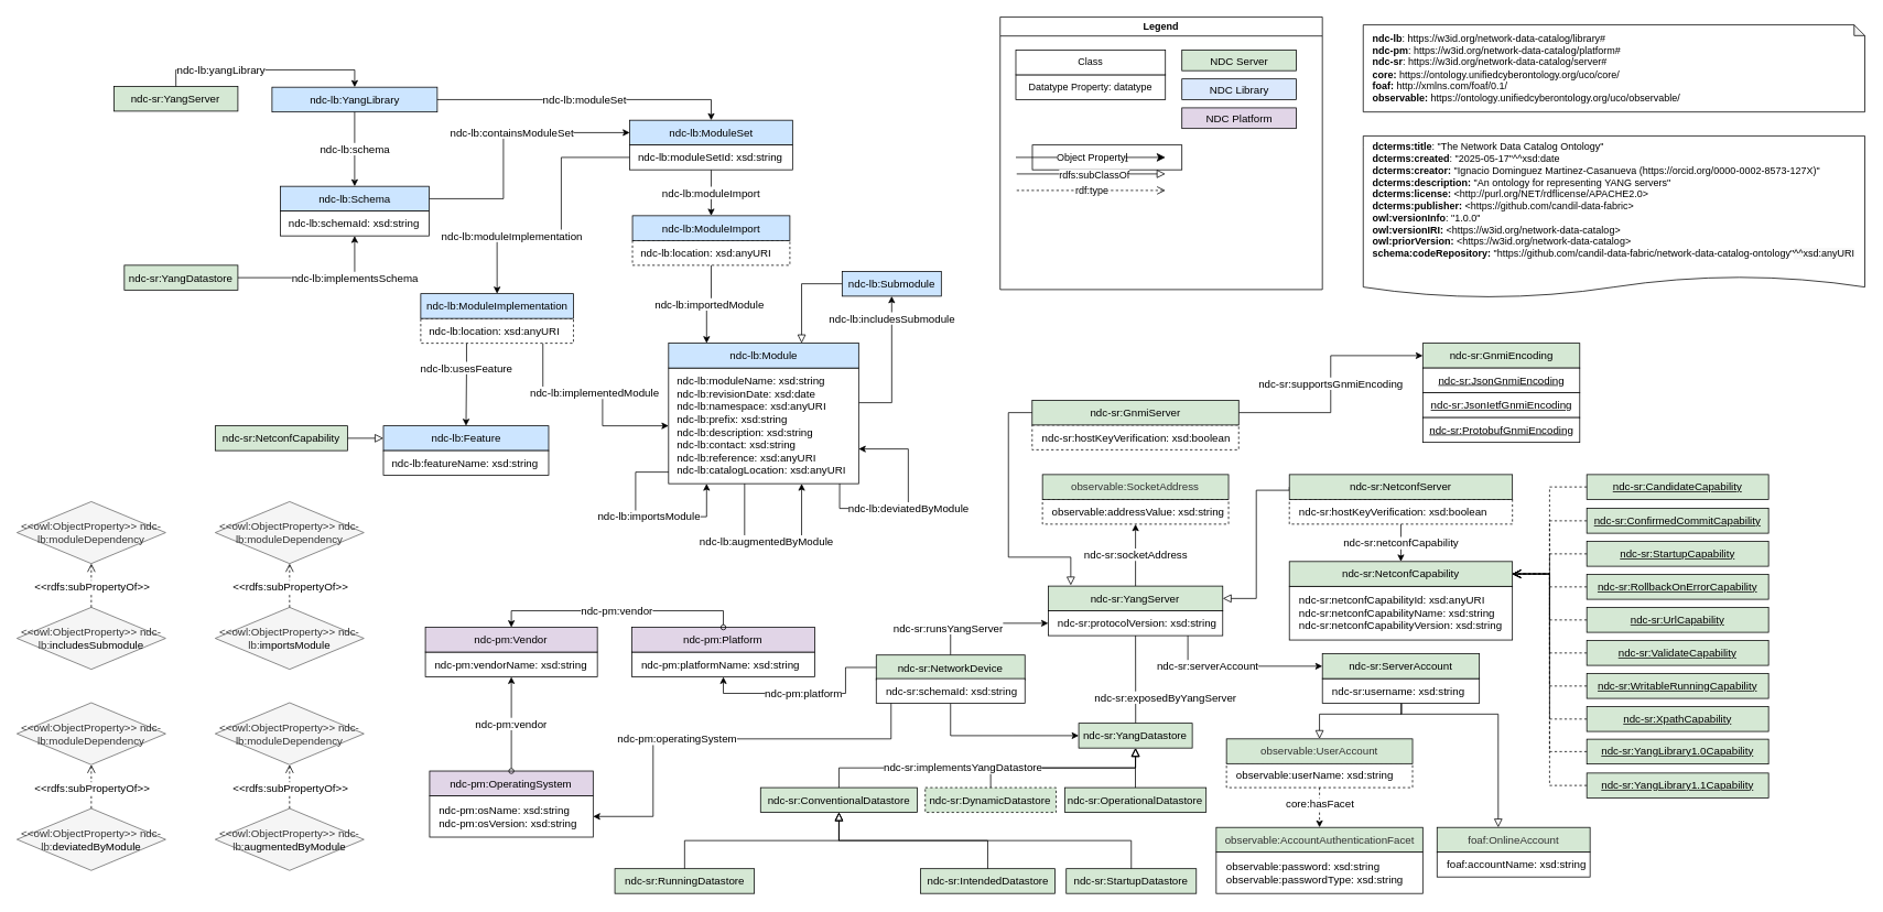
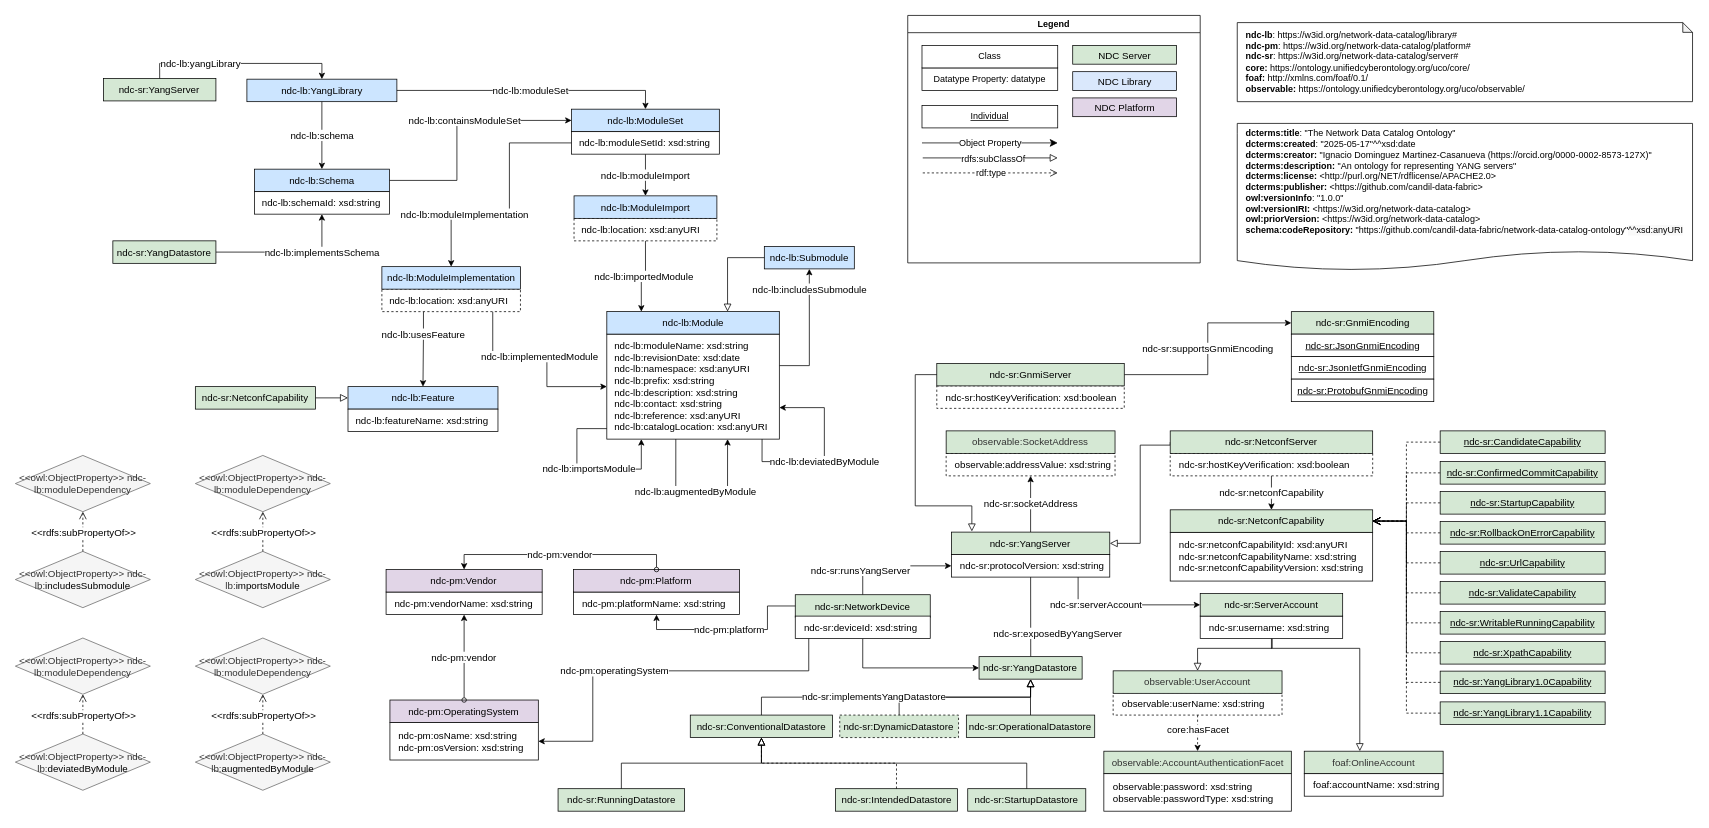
- <mxCell id="131" value="&lt;u&gt;Individual&lt;/u&gt;" style="rounded=0;whiteSpace=wrap;html=1;snapToPoint=1;points=[[0.1,0],[0.2,0],[0.3,0],[0.4,0],[0.5,0],[0.6,0],[0.7,0],[0.8,0],[0.9,0],[0,0.1],[0,0.3],[0,0.5],[0,0.7],[0,0.9],[0.1,1],[0.2,1],[0.3,1],[0.4,1],[0.5,1],[0.6,1],[0.7,1],[0.8,1],[0.9,1],[1,0.1],[1,0.3],[1,0.5],[1,0.7],[1,0.9]];" parent="128" vertex="1"><mxGeometry x="39" y="155" width="181" height="30" as="geometry" /></mxCell>
+ <mxCell id="131" value="&lt;u&gt;Individual&lt;/u&gt;" style="rounded=0;whiteSpace=wrap;html=1;snapToPoint=1;points=[[0.1,0],[0.2,0],[0.3,0],[0.4,0],[0.5,0],[0.6,0],[0.7,0],[0.8,0],[0.9,0],[0,0.1],[0,0.3],[0,0.5],[0,0.7],[0,0.9],[0.1,1],[0.2,1],[0.3,1],[0.4,1],[0.5,1],[0.6,1],[0.7,1],[0.8,1],[0.9,1],[1,0.1],[1,0.3],[1,0.5],[1,0.7],[1,0.9]];" parent="128" vertex="1"><mxGeometry x="19" y="120" width="181" height="30" as="geometry" /></mxCell>
- <mxCell id="69" value="&lt;div&gt;ndc-sr:schemaId: xsd:string&lt;/div&gt;" style="rounded=0;whiteSpace=wrap;html=1;snapToPoint=1;points=[[0.1,0],[0.2,0],[0.3,0],[0.4,0],[0.5,0],[0.6,0],[0.7,0],[0.8,0],[0.9,0],[0,0.1],[0,0.3],[0,0.5],[0,0.7],[0,0.9],[0.1,1],[0.2,1],[0.3,1],[0.4,1],[0.5,1],[0.6,1],[0.7,1],[0.8,1],[0.9,1],[1,0.1],[1,0.3],[1,0.5],[1,0.7],[1,0.9]];align=left;spacingLeft=10;fontSize=13;" parent="1" vertex="1"><mxGeometry x="1060" y="821" width="180" height="30" as="geometry" /></mxCell>
+ <mxCell id="69" value="&lt;div&gt;ndc-sr:deviceId: xsd:string&lt;/div&gt;" style="rounded=0;whiteSpace=wrap;html=1;snapToPoint=1;points=[[0.1,0],[0.2,0],[0.3,0],[0.4,0],[0.5,0],[0.6,0],[0.7,0],[0.8,0],[0.9,0],[0,0.1],[0,0.3],[0,0.5],[0,0.7],[0,0.9],[0.1,1],[0.2,1],[0.3,1],[0.4,1],[0.5,1],[0.6,1],[0.7,1],[0.8,1],[0.9,1],[1,0.1],[1,0.3],[1,0.5],[1,0.7],[1,0.9]];align=left;spacingLeft=10;fontSize=13;" parent="1" vertex="1"><mxGeometry x="1060" y="821" width="180" height="30" as="geometry" /></mxCell>
- <mxCell id="21" value="" style="endArrow=block;html=1;fontColor=#000000;endFill=0;endSize=8;arcSize=0;rounded=0;fontFamily=Helvetica;exitX=0.5;exitY=0;exitDx=0;exitDy=0;edgeStyle=orthogonalEdgeStyle;entryX=0.5;entryY=1;entryDx=0;entryDy=0;fontSize=13;strokeColor=#000000;" parent="1" source="14" target="12" edge="1"><mxGeometry width="50" height="50" relative="1" as="geometry"><mxPoint x="1153.91" y="1064" as="sourcePoint" /><mxPoint x="1176.91" y="1011" as="targetPoint" /></mxGeometry></mxCell>
+ <mxCell id="21" value="" style="endArrow=block;html=1;fontColor=#000000;endFill=0;endSize=8;arcSize=0;rounded=0;fontFamily=Helvetica;exitX=0.5;exitY=0;exitDx=0;exitDy=0;edgeStyle=orthogonalEdgeStyle;entryX=0.5;entryY=1;entryDx=0;entryDy=0;fontSize=13;strokeColor=#000000;dashed=1;" parent="1" source="14" target="12" edge="1"><mxGeometry width="50" height="50" relative="1" as="geometry"><mxPoint x="1153.91" y="1064" as="sourcePoint" /><mxPoint x="1176.91" y="1011" as="targetPoint" /></mxGeometry></mxCell>
